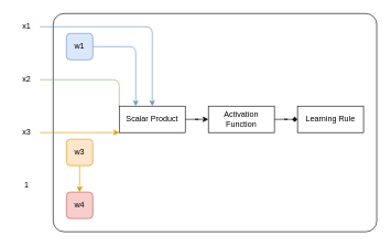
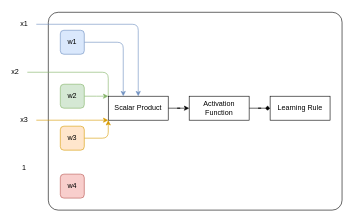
- <mxCell id="6" value="x2" style="text;html=1;align=center;verticalAlign=middle;whiteSpace=wrap;rounded=0;" vertex="1" parent="1"><mxGeometry x="20" y="110" width="40" height="20" as="geometry" /></mxCell>
+ <mxCell id="6" value="x2" style="text;html=1;align=center;verticalAlign=middle;whiteSpace=wrap;rounded=0;" vertex="1" parent="1"><mxGeometry x="5" y="110" width="40" height="20" as="geometry" /></mxCell>
+ <mxCell id="17" value="w2" style="rounded=1;whiteSpace=wrap;html=1;fillColor=#d5e8d4;strokeColor=#82b366;" vertex="1" parent="1"><mxGeometry x="100" y="140" width="40" height="40" as="geometry" /></mxCell>
+ <mxCell id="16" style="edgeStyle=orthogonalEdgeStyle;rounded=1;orthogonalLoop=1;jettySize=auto;html=1;entryX=0;entryY=0;entryDx=0;entryDy=0;curved=0;fillColor=#d5e8d4;strokeColor=#82b366;" edge="1" parent="1" source="17" target="11"><mxGeometry relative="1" as="geometry"><Array as="points"><mxPoint x="170" y="160" /><mxPoint x="170" y="160" /></Array></mxGeometry></mxCell>
- <mxCell id="18" style="edgeStyle=orthogonalEdgeStyle;rounded=1;orthogonalLoop=1;jettySize=auto;html=1;curved=0;fillColor=#ffe6cc;strokeColor=#d79b00;" edge="1" parent="1" source="19" target="20"><mxGeometry relative="1" as="geometry" /></mxCell>
+ <mxCell id="18" style="edgeStyle=orthogonalEdgeStyle;rounded=1;orthogonalLoop=1;jettySize=auto;html=1;entryX=0;entryY=1;entryDx=0;entryDy=0;curved=0;fillColor=#ffe6cc;strokeColor=#d79b00;" edge="1" parent="1" source="19" target="11"><mxGeometry relative="1" as="geometry" /></mxCell>
